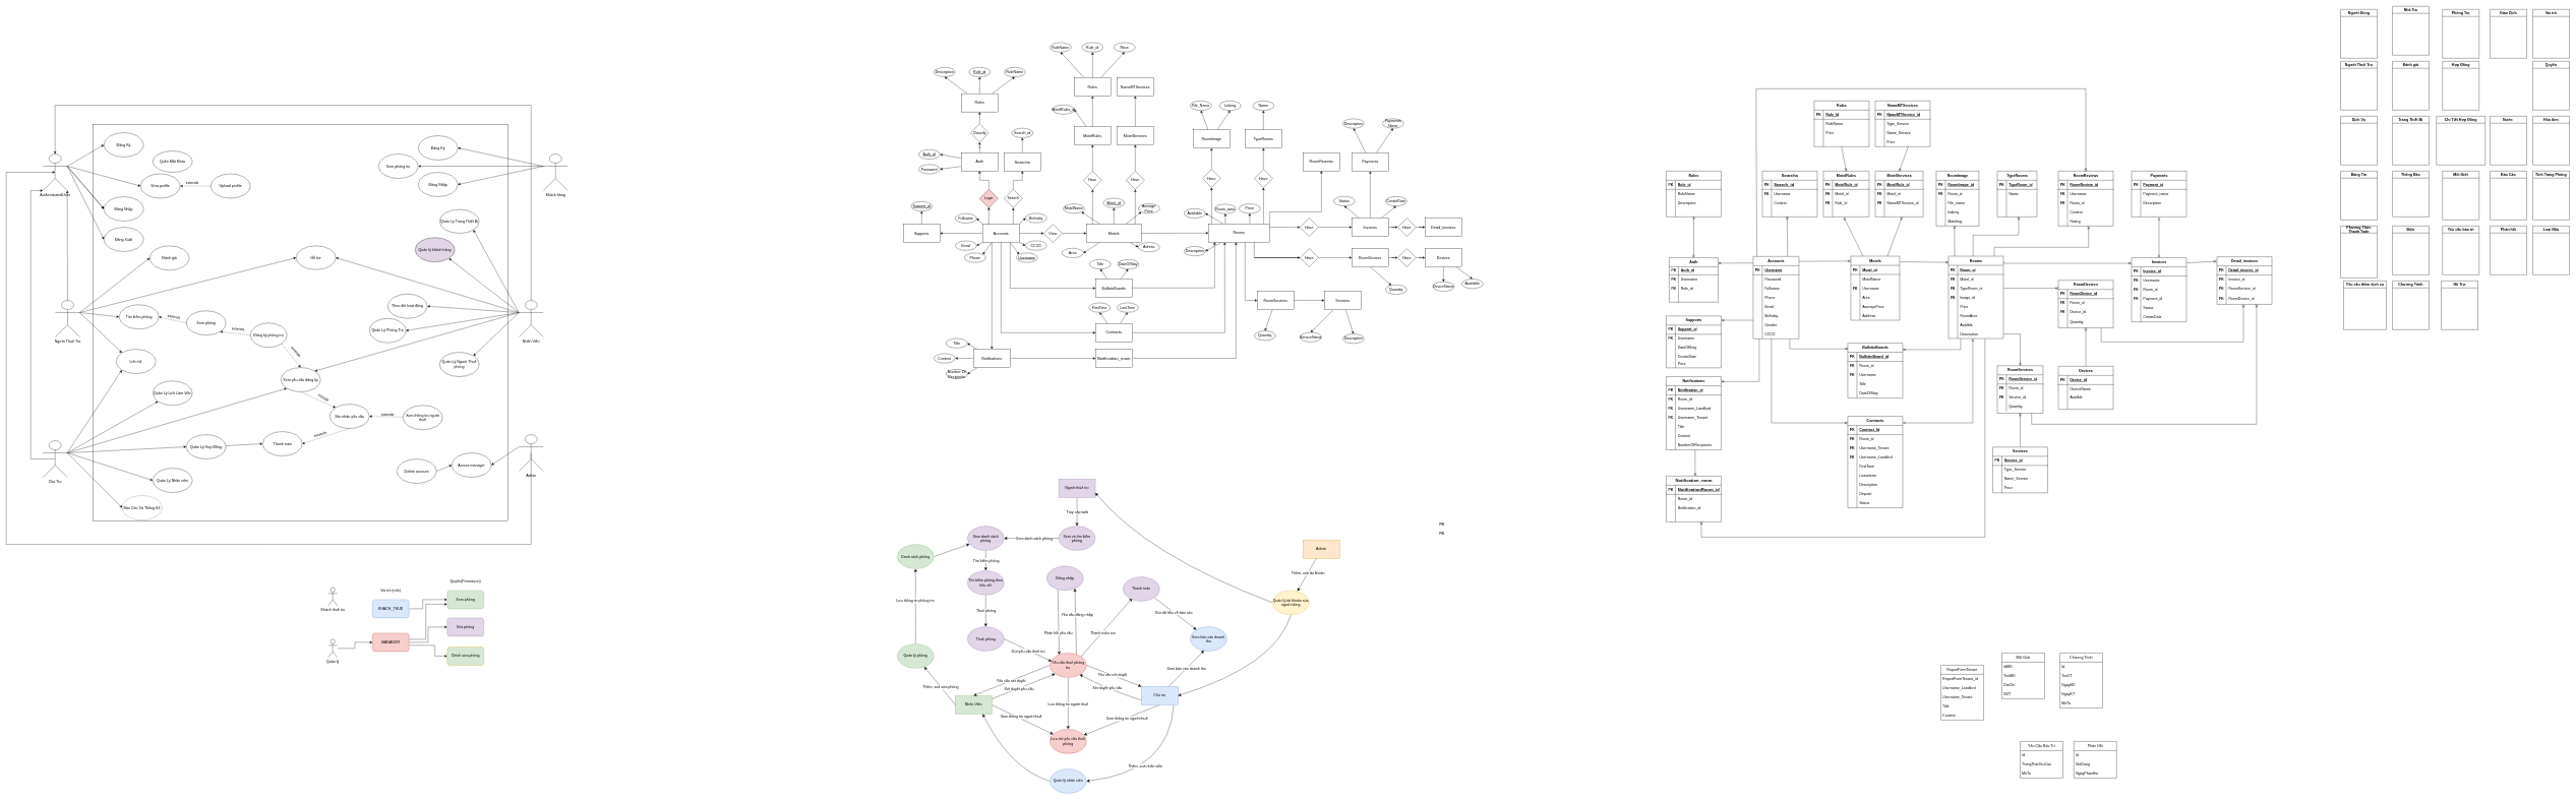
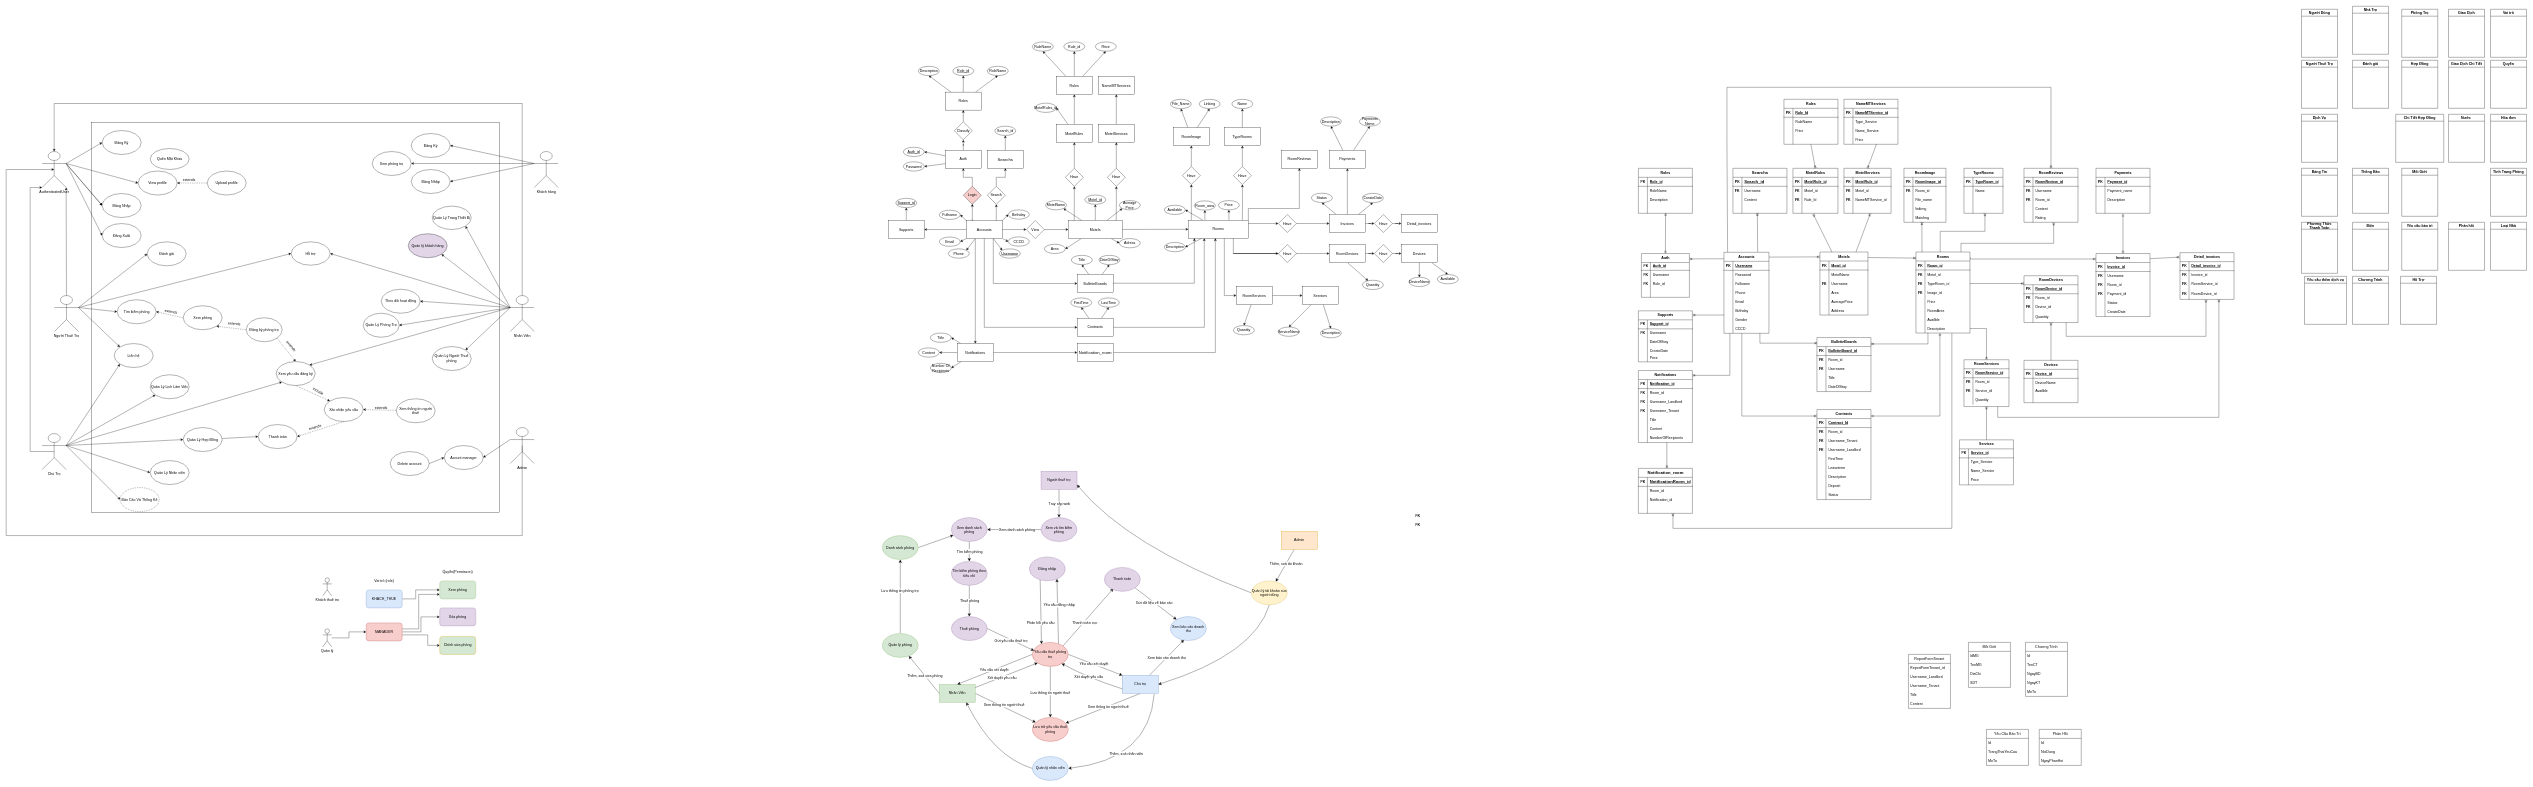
+ <mxCell id="10" value="Giao Dịch Chi Tiết" style="swimlane;whiteSpace=wrap;html=1;" parent="1" vertex="1"><mxGeometry x="8160" y="200" width="120" height="160" as="geometry" /></mxCell>
- <mxCell id="12" value="Trang Thiết Bị" style="swimlane;whiteSpace=wrap;html=1;" parent="1" vertex="1"><mxGeometry x="7840" y="380" width="120" height="160" as="geometry" /></mxCell>
- <mxCell id="18" value="Báo Cáo" style="swimlane;whiteSpace=wrap;html=1;startSize=23;" parent="1" vertex="1"><mxGeometry x="8160" y="560" width="120" height="160" as="geometry" /></mxCell>
